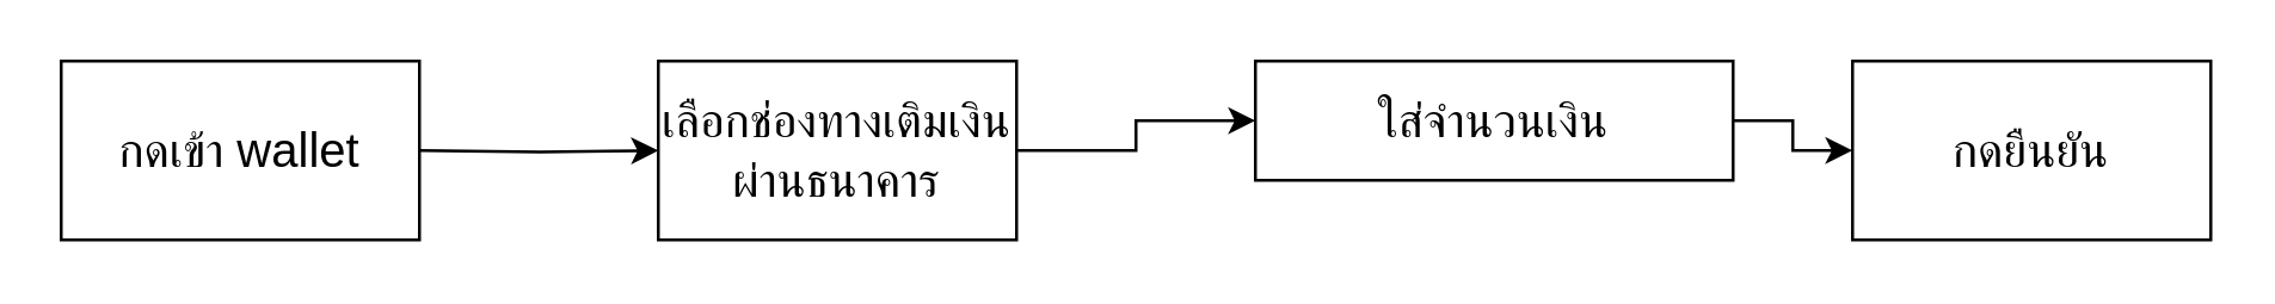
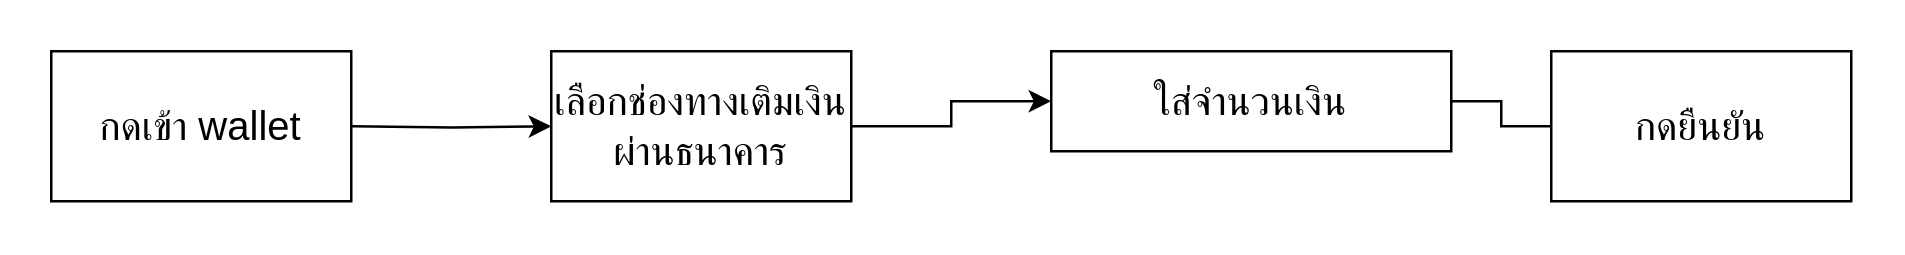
- <mxCell id="6" value="" style="edgeStyle=orthogonalEdgeStyle;rounded=0;orthogonalLoop=1;jettySize=auto;html=1;fontSize=16;" parent="1" source="7" target="8" edge="1"><mxGeometry relative="1" as="geometry" /></mxCell>
+ <mxCell id="6" value="" style="edgeStyle=orthogonalEdgeStyle;rounded=0;orthogonalLoop=1;jettySize=auto;html=1;fontSize=16;endArrow=none;" parent="1" source="7" target="8" edge="1"><mxGeometry relative="1" as="geometry" /></mxCell>
